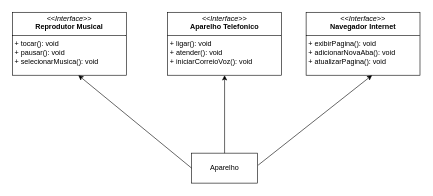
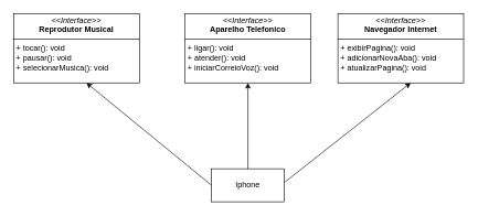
- <mxCell id="2" value="Aparelho" style="html=1;whiteSpace=wrap;" vertex="1" parent="1"><mxGeometry x="319" y="255" width="110" height="50" as="geometry" /></mxCell>
+ <mxCell id="2" value="Iphone" style="html=1;whiteSpace=wrap;" vertex="1" parent="1"><mxGeometry x="319" y="255" width="110" height="50" as="geometry" /></mxCell>
